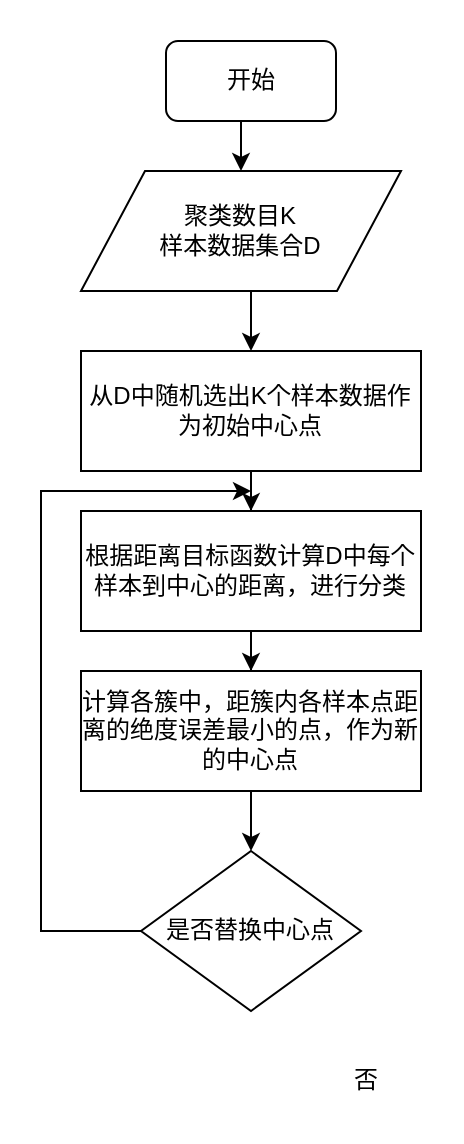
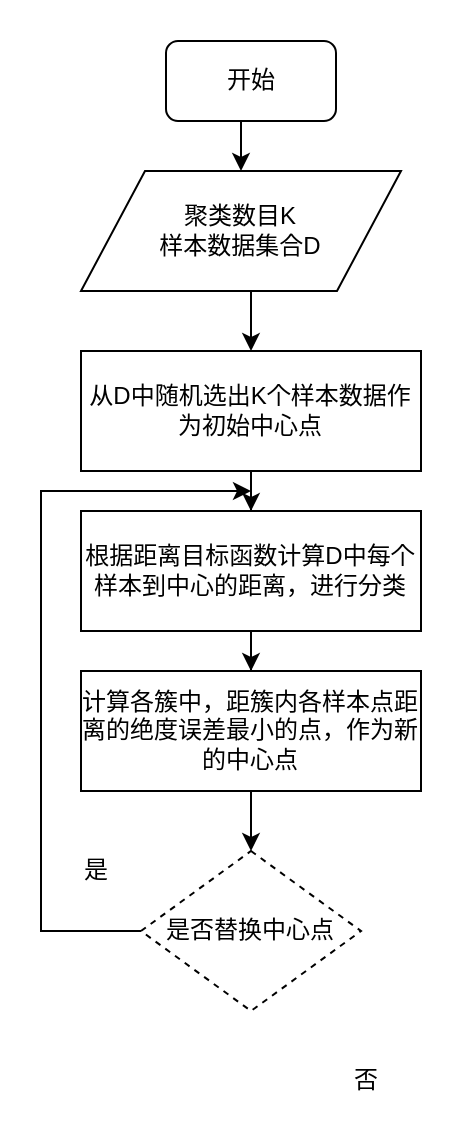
+ <mxCell id="12" value="是" style="text;html=1;resizable=0;points=[];autosize=1;align=left;verticalAlign=top;spacingTop=-4;" vertex="1" parent="1"><mxGeometry x="40" y="425" width="30" height="20" as="geometry" /></mxCell>
- <mxCell id="11" value="是否替换中心点" style="rhombus;whiteSpace=wrap;html=1;" vertex="1" parent="1"><mxGeometry x="70" y="425" width="110" height="80" as="geometry" /></mxCell>
+ <mxCell id="11" value="是否替换中心点" style="rhombus;whiteSpace=wrap;html=1;dashed=1;" vertex="1" parent="1"><mxGeometry x="70" y="425" width="110" height="80" as="geometry" /></mxCell>
